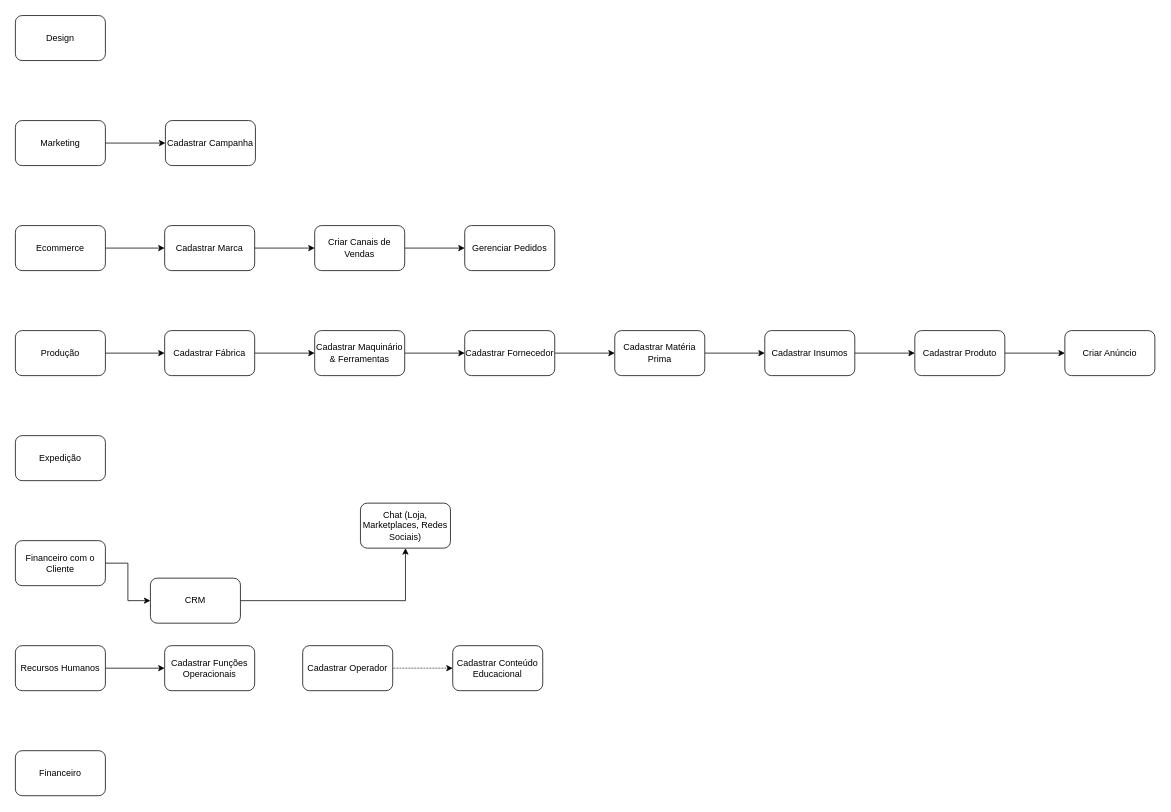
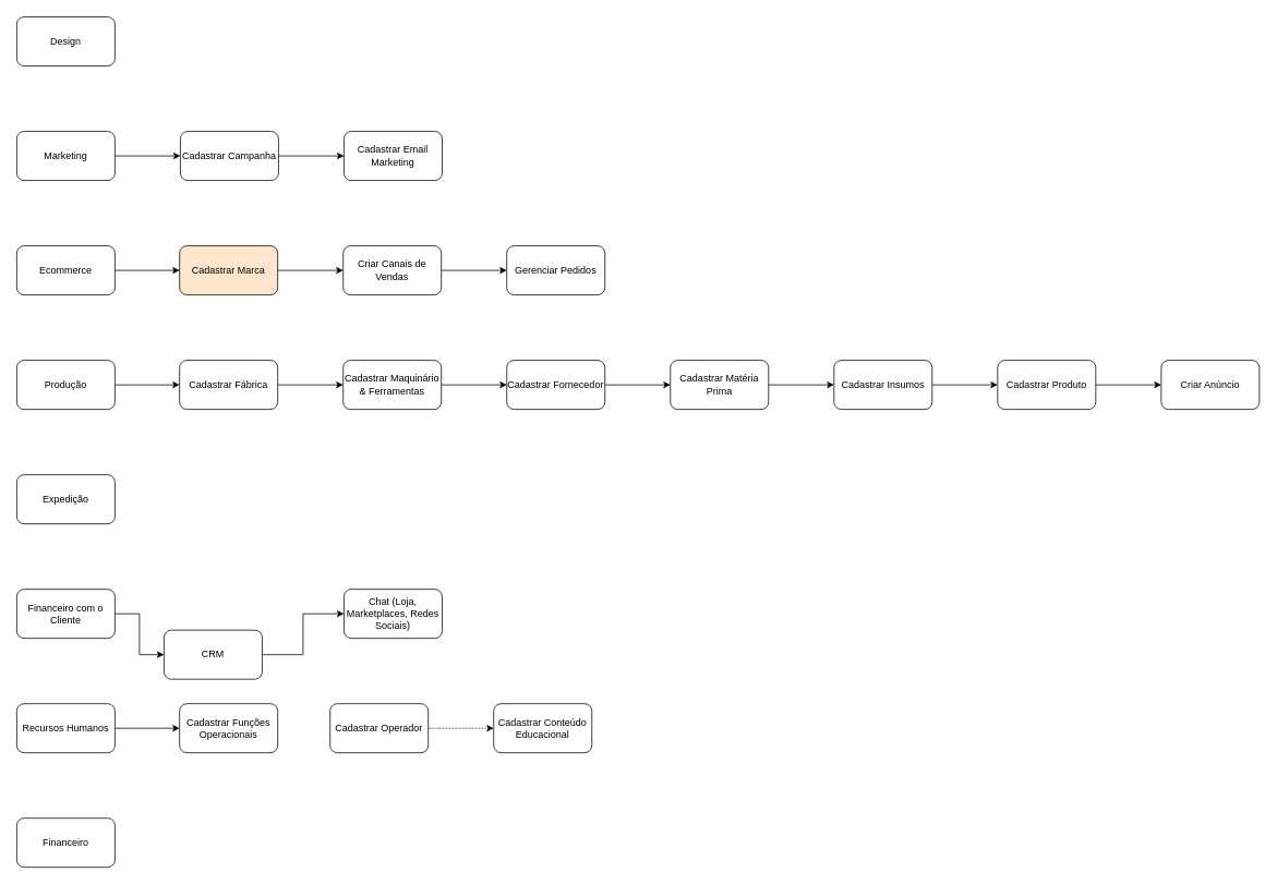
+ <mxCell id="33" value="" style="edgeStyle=orthogonalEdgeStyle;rounded=0;orthogonalLoop=1;jettySize=auto;html=1;" parent="1" source="34" target="35" edge="1"><mxGeometry relative="1" as="geometry" /></mxCell>
+ <mxCell id="35" value="Cadastrar Email Marketing" style="whiteSpace=wrap;html=1;rounded=1;" parent="1" vertex="1"><mxGeometry x="420" y="160" width="120" height="60" as="geometry" /></mxCell>
- <mxCell id="6" value="Cadastrar Marca" style="rounded=1;whiteSpace=wrap;html=1;" parent="1" vertex="1"><mxGeometry x="219" y="300" width="120" height="60" as="geometry" /></mxCell>
+ <mxCell id="6" value="Cadastrar Marca" style="rounded=1;whiteSpace=wrap;html=1;fillColor=#ffe6cc;" parent="1" vertex="1"><mxGeometry x="219" y="300" width="120" height="60" as="geometry" /></mxCell>
- <mxCell id="38" value="Chat (Loja, Marketplaces, Redes Sociais)" style="whiteSpace=wrap;html=1;rounded=1;" parent="1" vertex="1"><mxGeometry x="480" y="670" width="120" height="60" as="geometry" /></mxCell>
+ <mxCell id="38" value="Chat (Loja, Marketplaces, Redes Sociais)" style="whiteSpace=wrap;html=1;rounded=1;" parent="1" vertex="1"><mxGeometry x="420" y="720" width="120" height="60" as="geometry" /></mxCell>
